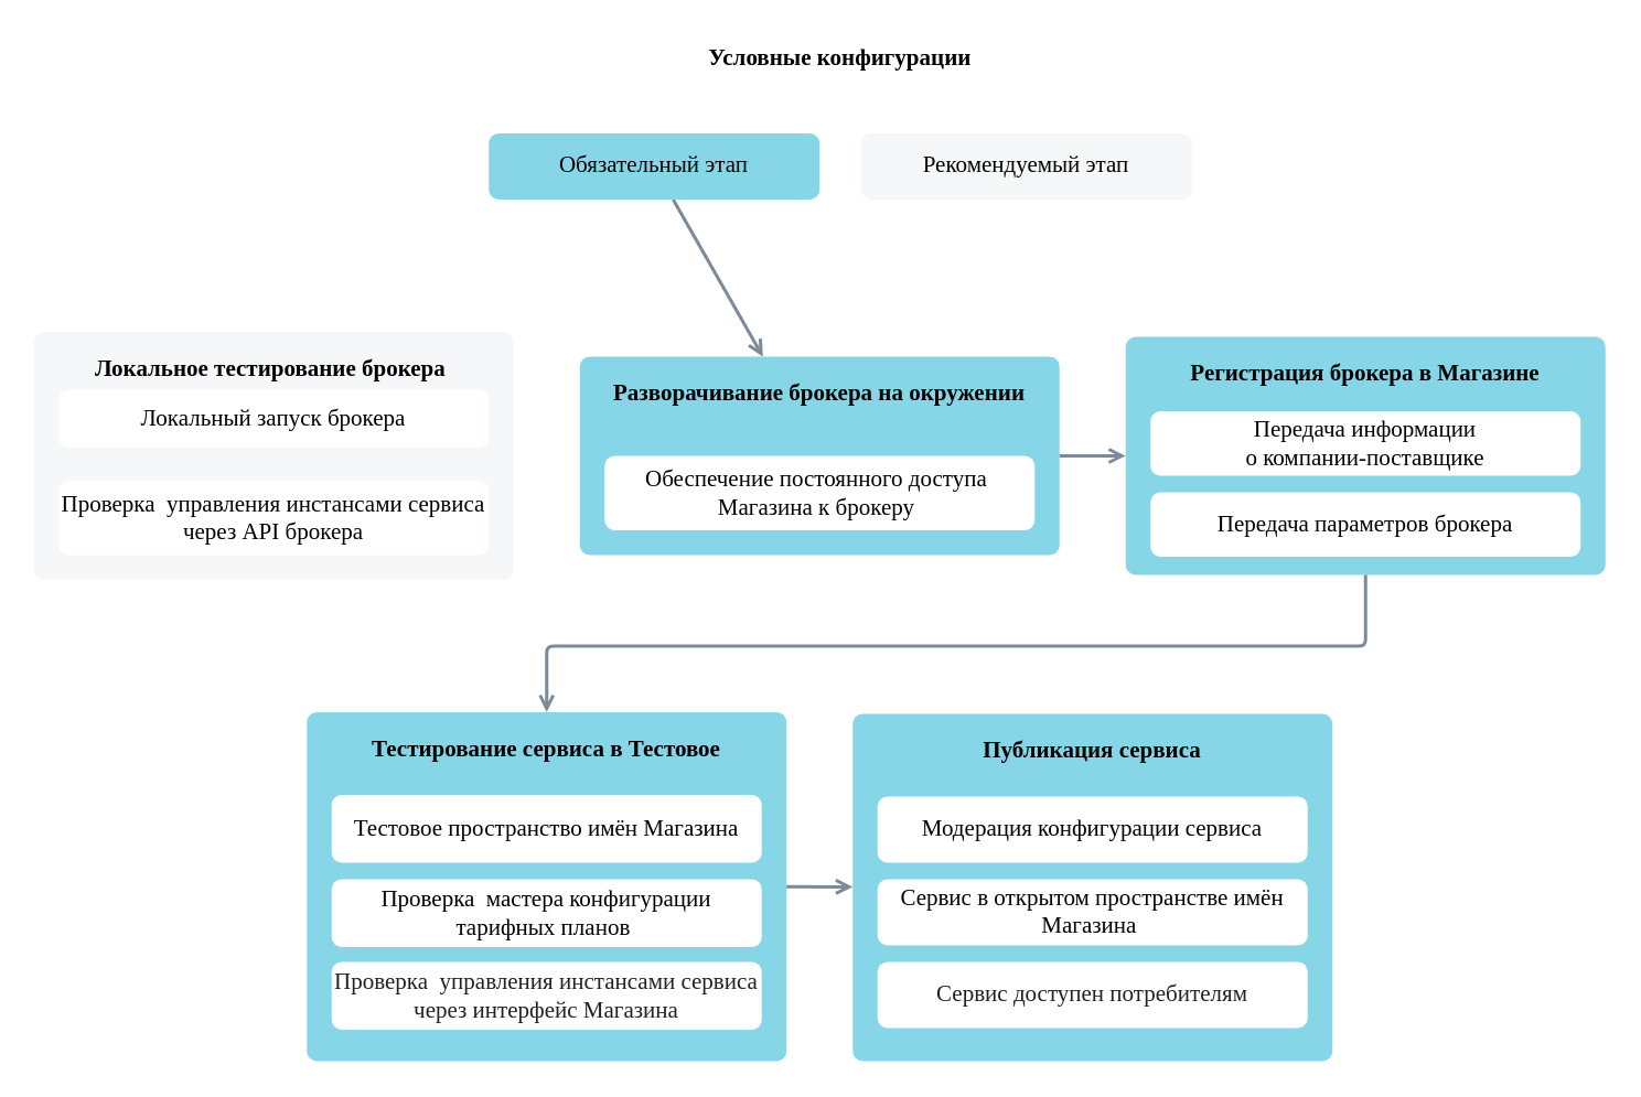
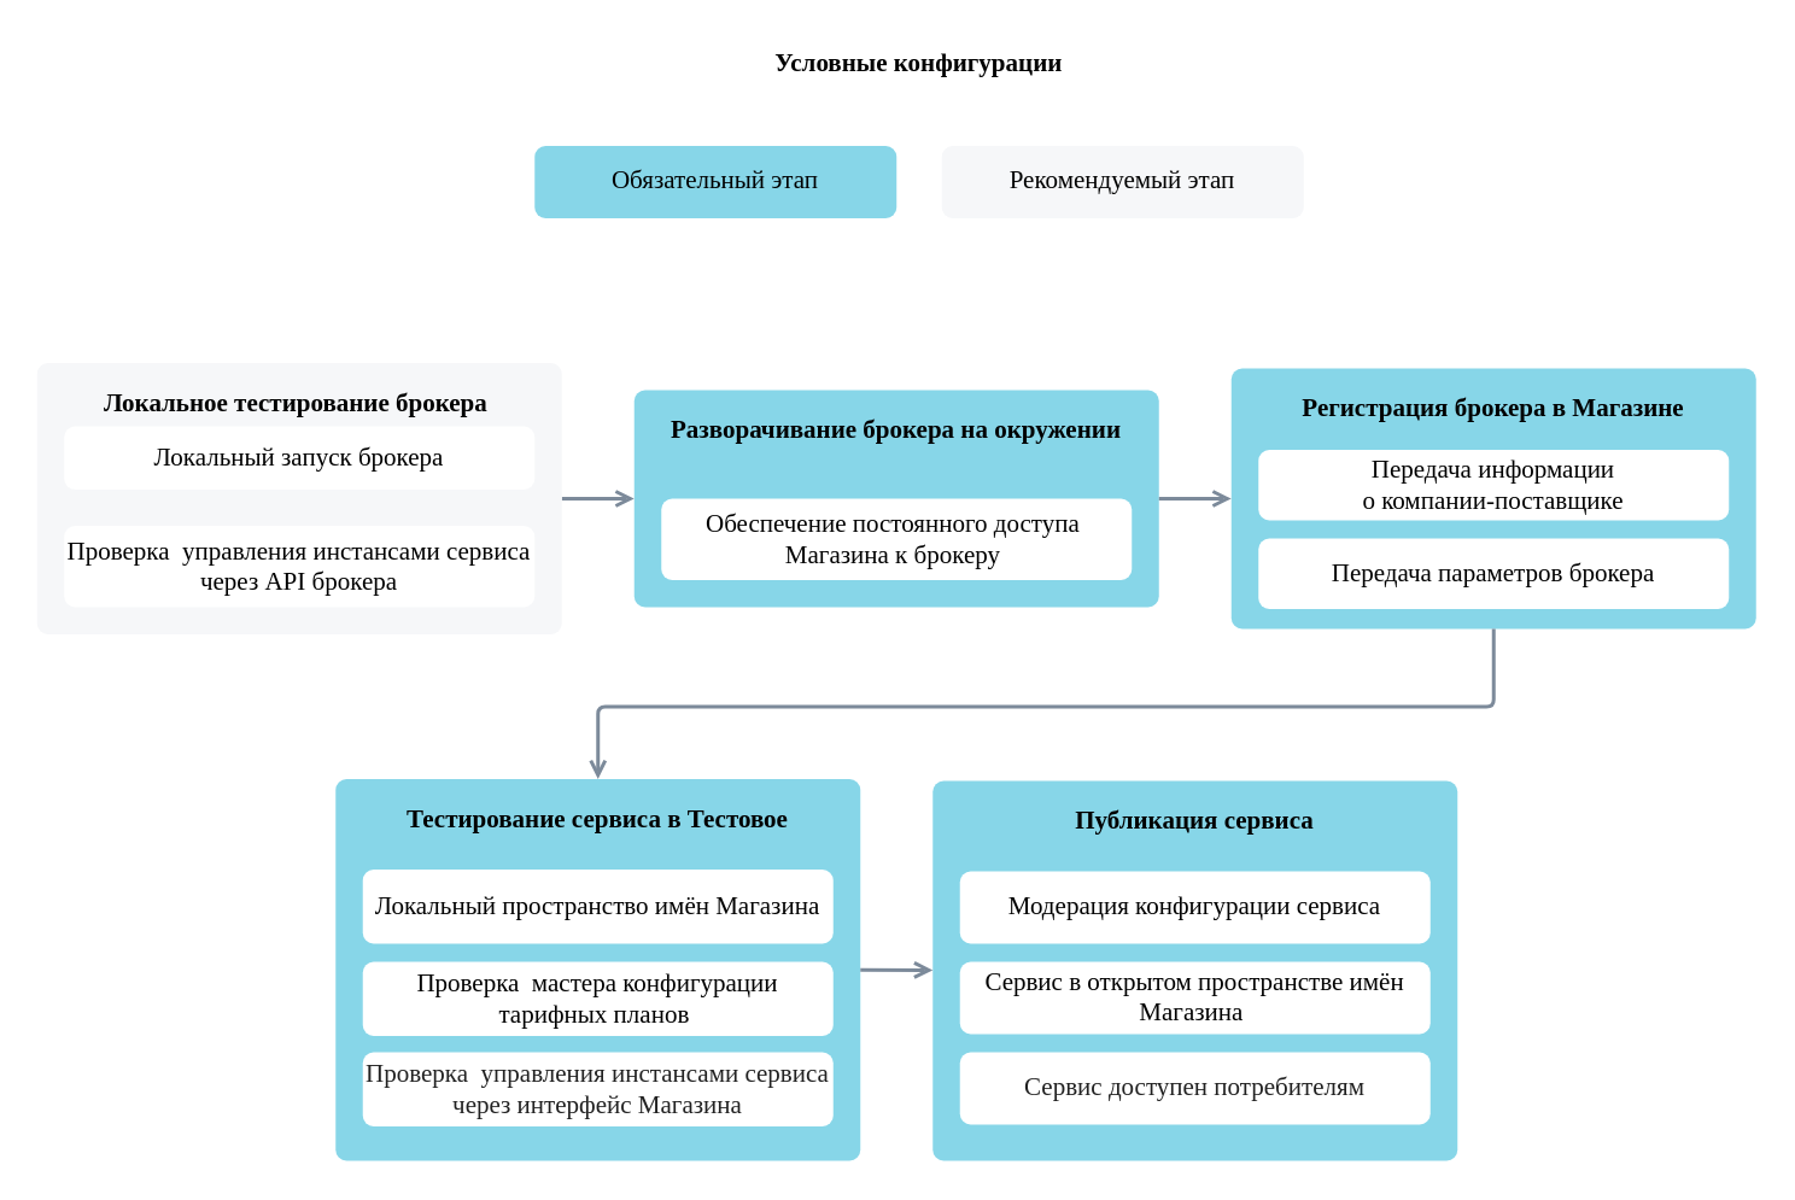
- <mxCell id="2" value="" style="endArrow=none;html=1;fontFamily=VK Sans Display;fontColor=#212121;rounded=0;strokeColor=#7C8A9A;endFill=0;strokeWidth=2;arcSize=8;startArrow=open;startFill=0;fontSize=14;" parent="1" source="17" target="23" edge="1"><mxGeometry width="50" height="50" relative="1" as="geometry"><mxPoint x="445.66" y="400" as="sourcePoint" /><mxPoint x="590.66" y="304.5" as="targetPoint" /></mxGeometry></mxCell>
+ <mxCell id="2" value="" style="endArrow=none;html=1;fontFamily=VK Sans Display;fontColor=#212121;rounded=0;strokeColor=#7C8A9A;endFill=0;strokeWidth=2;arcSize=8;startArrow=open;startFill=0;entryX=1;entryY=0.5;entryDx=0;entryDy=0;fontSize=14;" parent="1" source="17" target="14" edge="1"><mxGeometry width="50" height="50" relative="1" as="geometry"><mxPoint x="445.66" y="400" as="sourcePoint" /><mxPoint x="590.66" y="304.5" as="targetPoint" /></mxGeometry></mxCell>
- <mxCell id="11" value="Тестовое пространство имён Магазина" style="rounded=1;whiteSpace=wrap;html=1;fontFamily=VK Sans Display;strokeColor=none;arcsize=12;fillColor=#FFFFFF;spacing=0;spacingTop=12;spacingBottom=12;arcSize=12;absoluteArcSize=1;fontSize=14;" parent="1" vertex="1"><mxGeometry x="200" y="480" width="260" height="41" as="geometry" /></mxCell>
+ <mxCell id="11" value="Локальный пространство имён Магазина" style="rounded=1;whiteSpace=wrap;html=1;fontFamily=VK Sans Display;strokeColor=none;arcsize=12;fillColor=#FFFFFF;spacing=0;spacingTop=12;spacingBottom=12;arcSize=12;absoluteArcSize=1;fontSize=14;" parent="1" vertex="1"><mxGeometry x="200" y="480" width="260" height="41" as="geometry" /></mxCell>
